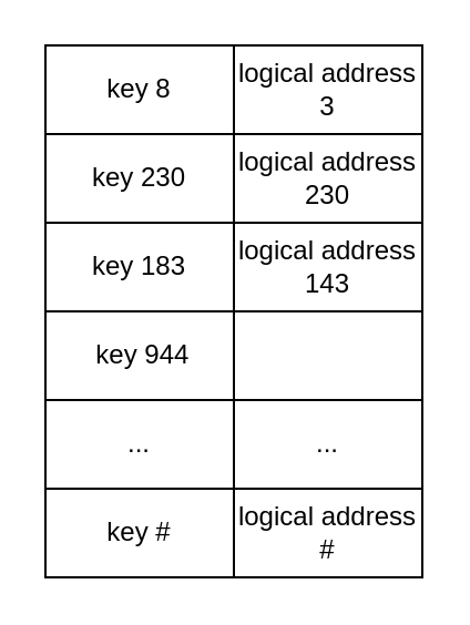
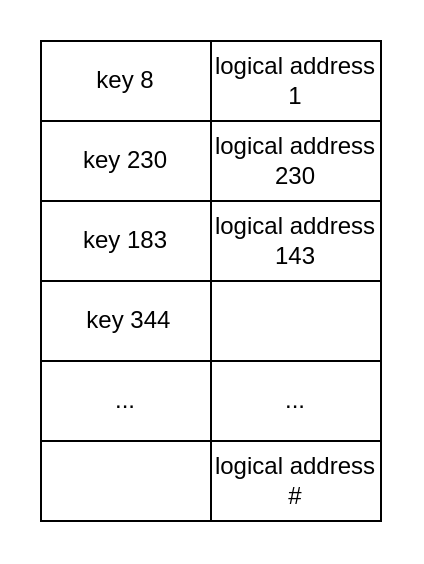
- <mxCell id="21" value="logical address 3" style="shape=partialRectangle;html=1;whiteSpace=wrap;connectable=0;overflow=hidden;fillColor=none;top=0;left=0;bottom=0;right=0;pointerEvents=1;" vertex="1" parent="1"><mxGeometry x="105" y="20" width="85" height="40" as="geometry"><mxRectangle width="85" height="40" as="alternateBounds" /></mxGeometry></mxCell>
+ <mxCell id="21" value="logical address 1" style="shape=partialRectangle;html=1;whiteSpace=wrap;connectable=0;overflow=hidden;fillColor=none;top=0;left=0;bottom=0;right=0;pointerEvents=1;" vertex="1" parent="1"><mxGeometry x="105" y="20" width="85" height="40" as="geometry"><mxRectangle width="85" height="40" as="alternateBounds" /></mxGeometry></mxCell>
- <mxCell id="29" value="&amp;nbsp;key 944" style="shape=partialRectangle;html=1;whiteSpace=wrap;connectable=0;overflow=hidden;fillColor=none;top=0;left=0;bottom=0;right=0;pointerEvents=1;" vertex="1" parent="1"><mxGeometry x="20" y="140" width="85" height="40" as="geometry"><mxRectangle width="85" height="40" as="alternateBounds" /></mxGeometry></mxCell>
+ <mxCell id="29" value="&amp;nbsp;key 344" style="shape=partialRectangle;html=1;whiteSpace=wrap;connectable=0;overflow=hidden;fillColor=none;top=0;left=0;bottom=0;right=0;pointerEvents=1;" vertex="1" parent="1"><mxGeometry x="20" y="140" width="85" height="40" as="geometry"><mxRectangle width="85" height="40" as="alternateBounds" /></mxGeometry></mxCell>
- <mxCell id="31" value="key #" style="shape=partialRectangle;html=1;whiteSpace=wrap;connectable=0;overflow=hidden;fillColor=none;top=0;left=0;bottom=0;right=0;pointerEvents=1;" vertex="1" parent="1"><mxGeometry x="20" y="220" width="85" height="40" as="geometry"><mxRectangle width="85" height="40" as="alternateBounds" /></mxGeometry></mxCell>
